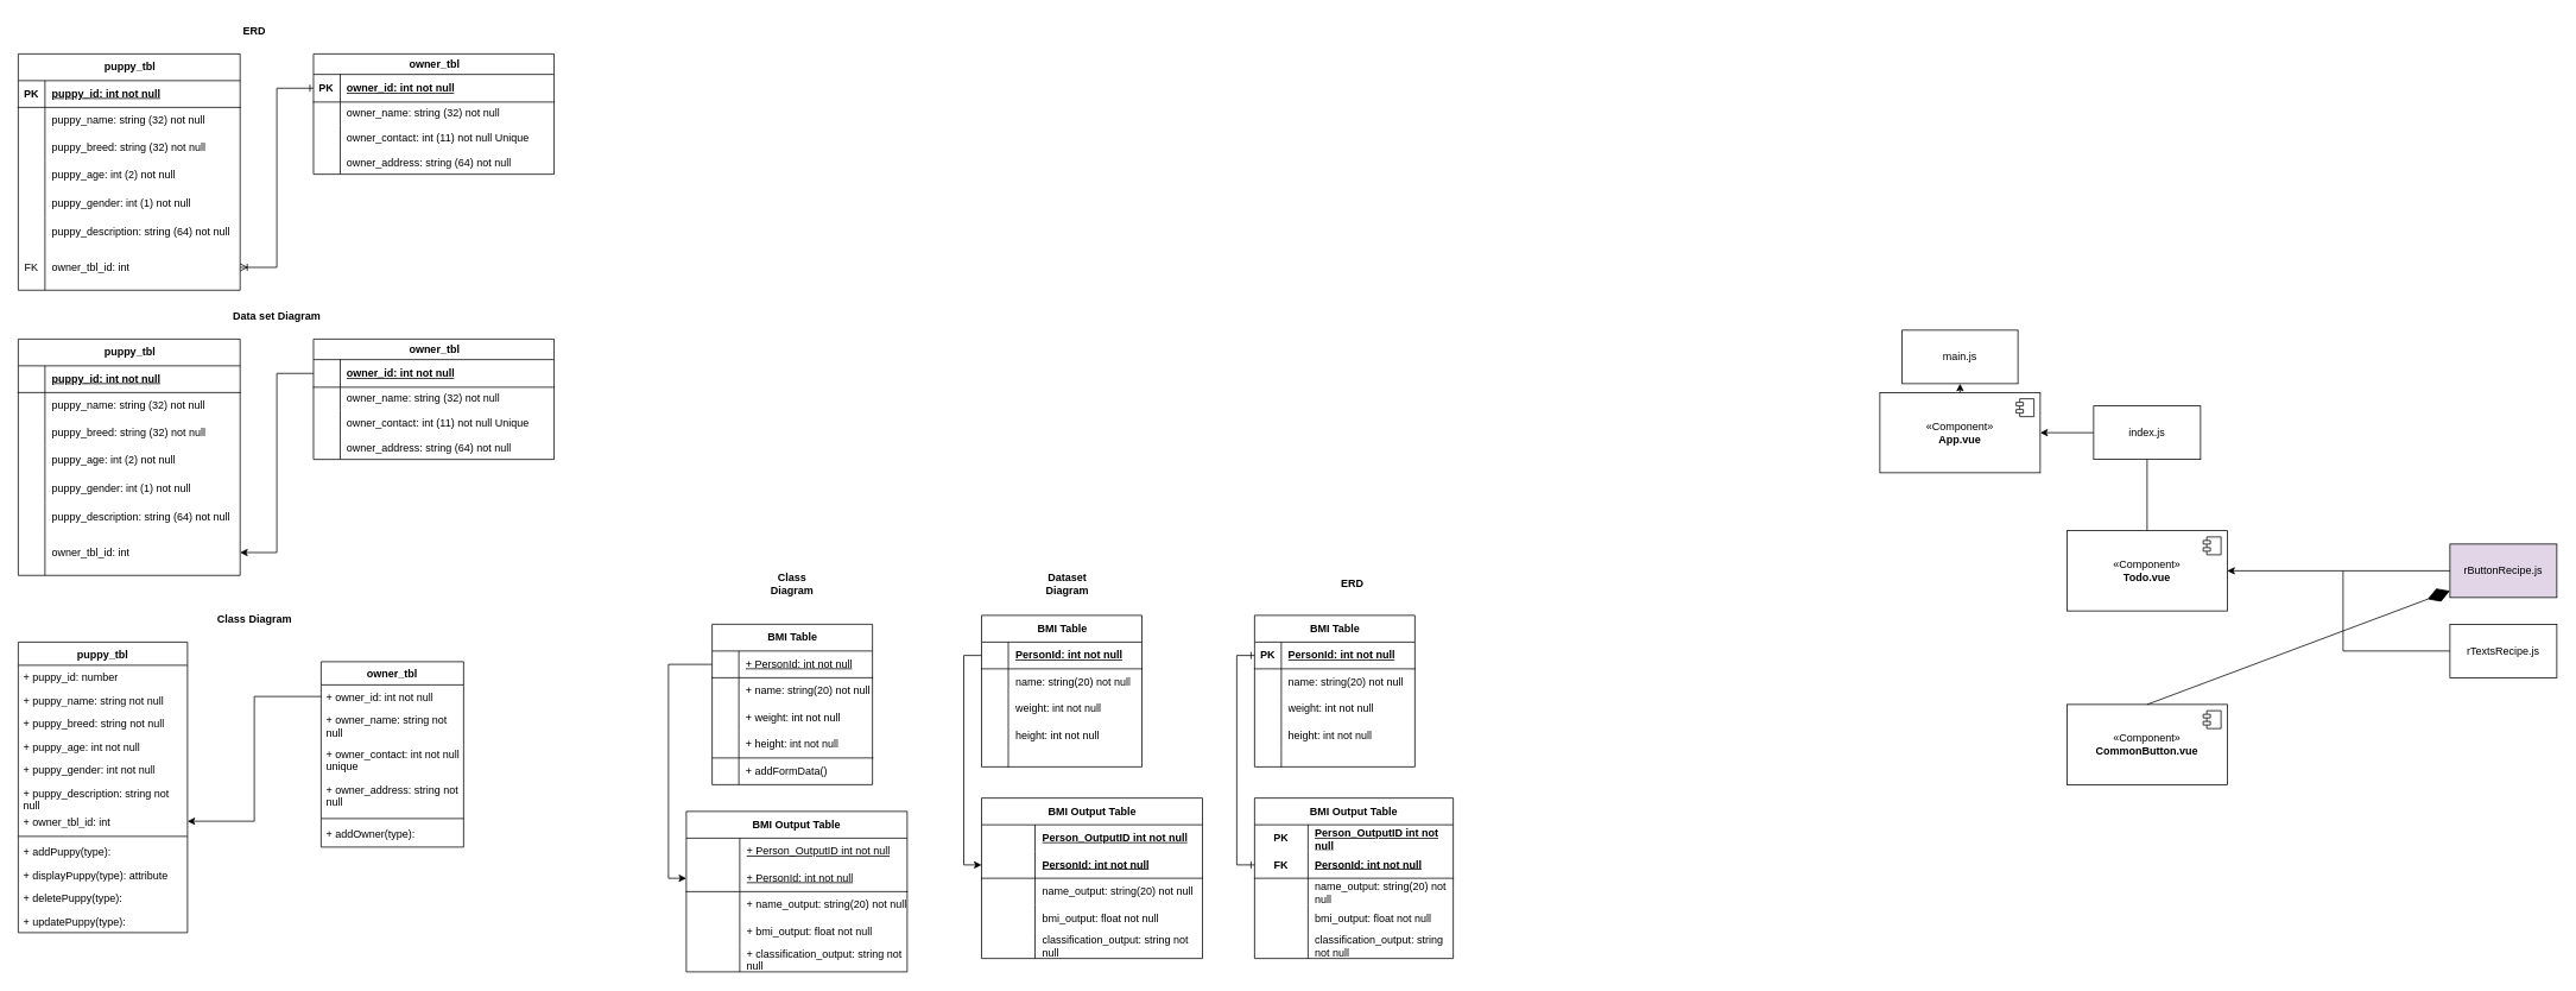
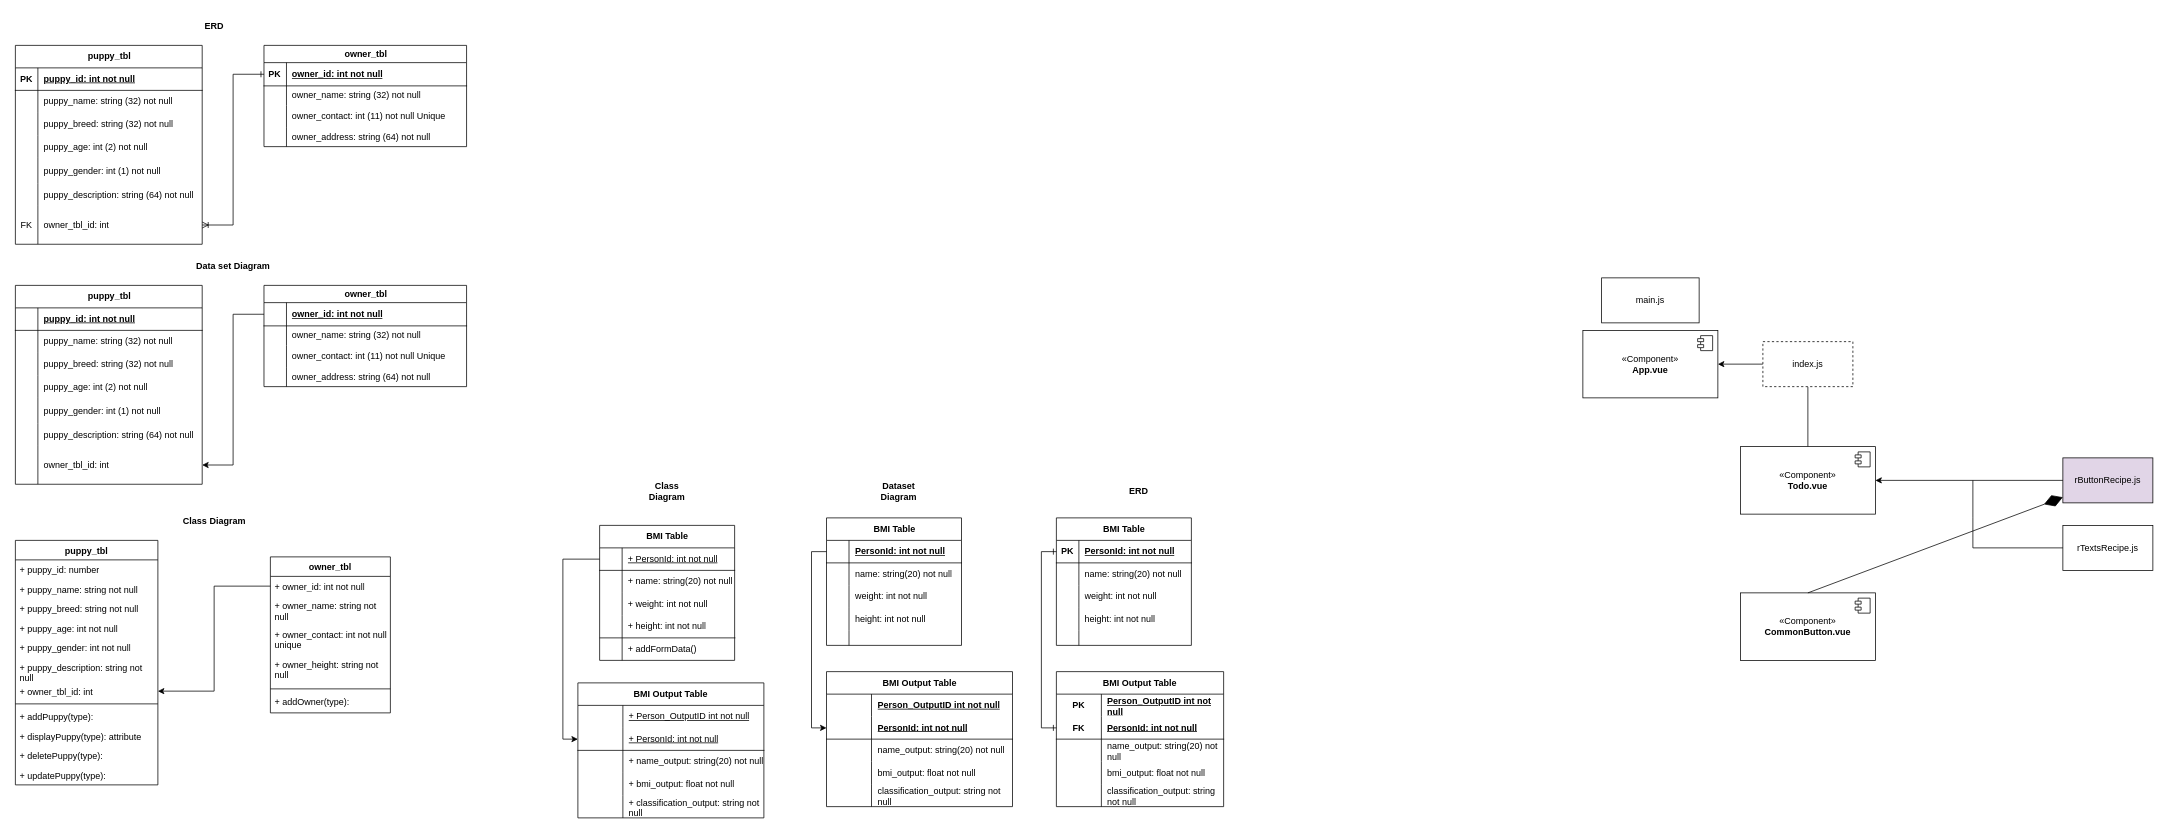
- <mxCell id="54" value="" style="endArrow=classic;html=1;rounded=0;exitX=0.5;exitY=0;exitDx=0;exitDy=0;entryX=0.5;entryY=1;entryDx=0;entryDy=0;" parent="1" source="49" target="51" edge="1"><mxGeometry width="50" height="50" relative="1" as="geometry"><mxPoint x="2310" y="610" as="sourcePoint" /><mxPoint x="2360" y="560" as="targetPoint" /></mxGeometry></mxCell>
- <mxCell id="53" value="index.js" style="rounded=0;whiteSpace=wrap;html=1;" parent="1" vertex="1"><mxGeometry x="2350" y="455" width="120" height="60" as="geometry" /></mxCell>
+ <mxCell id="53" value="index.js" style="rounded=0;whiteSpace=wrap;html=1;dashed=1;" parent="1" vertex="1"><mxGeometry x="2350" y="455" width="120" height="60" as="geometry" /></mxCell>
- <mxCell id="139" value="+ owner_address: string not null" style="text;strokeColor=none;fillColor=none;align=left;verticalAlign=top;spacingLeft=4;spacingRight=4;overflow=hidden;rotatable=0;points=[[0,0.5],[1,0.5]];portConstraint=eastwest;whiteSpace=wrap;html=1;" vertex="1" parent="135"><mxGeometry y="130" width="160" height="42" as="geometry" /></mxCell>
+ <mxCell id="139" value="+ owner_height: string not null" style="text;strokeColor=none;fillColor=none;align=left;verticalAlign=top;spacingLeft=4;spacingRight=4;overflow=hidden;rotatable=0;points=[[0,0.5],[1,0.5]];portConstraint=eastwest;whiteSpace=wrap;html=1;" vertex="1" parent="135"><mxGeometry y="130" width="160" height="42" as="geometry" /></mxCell>
